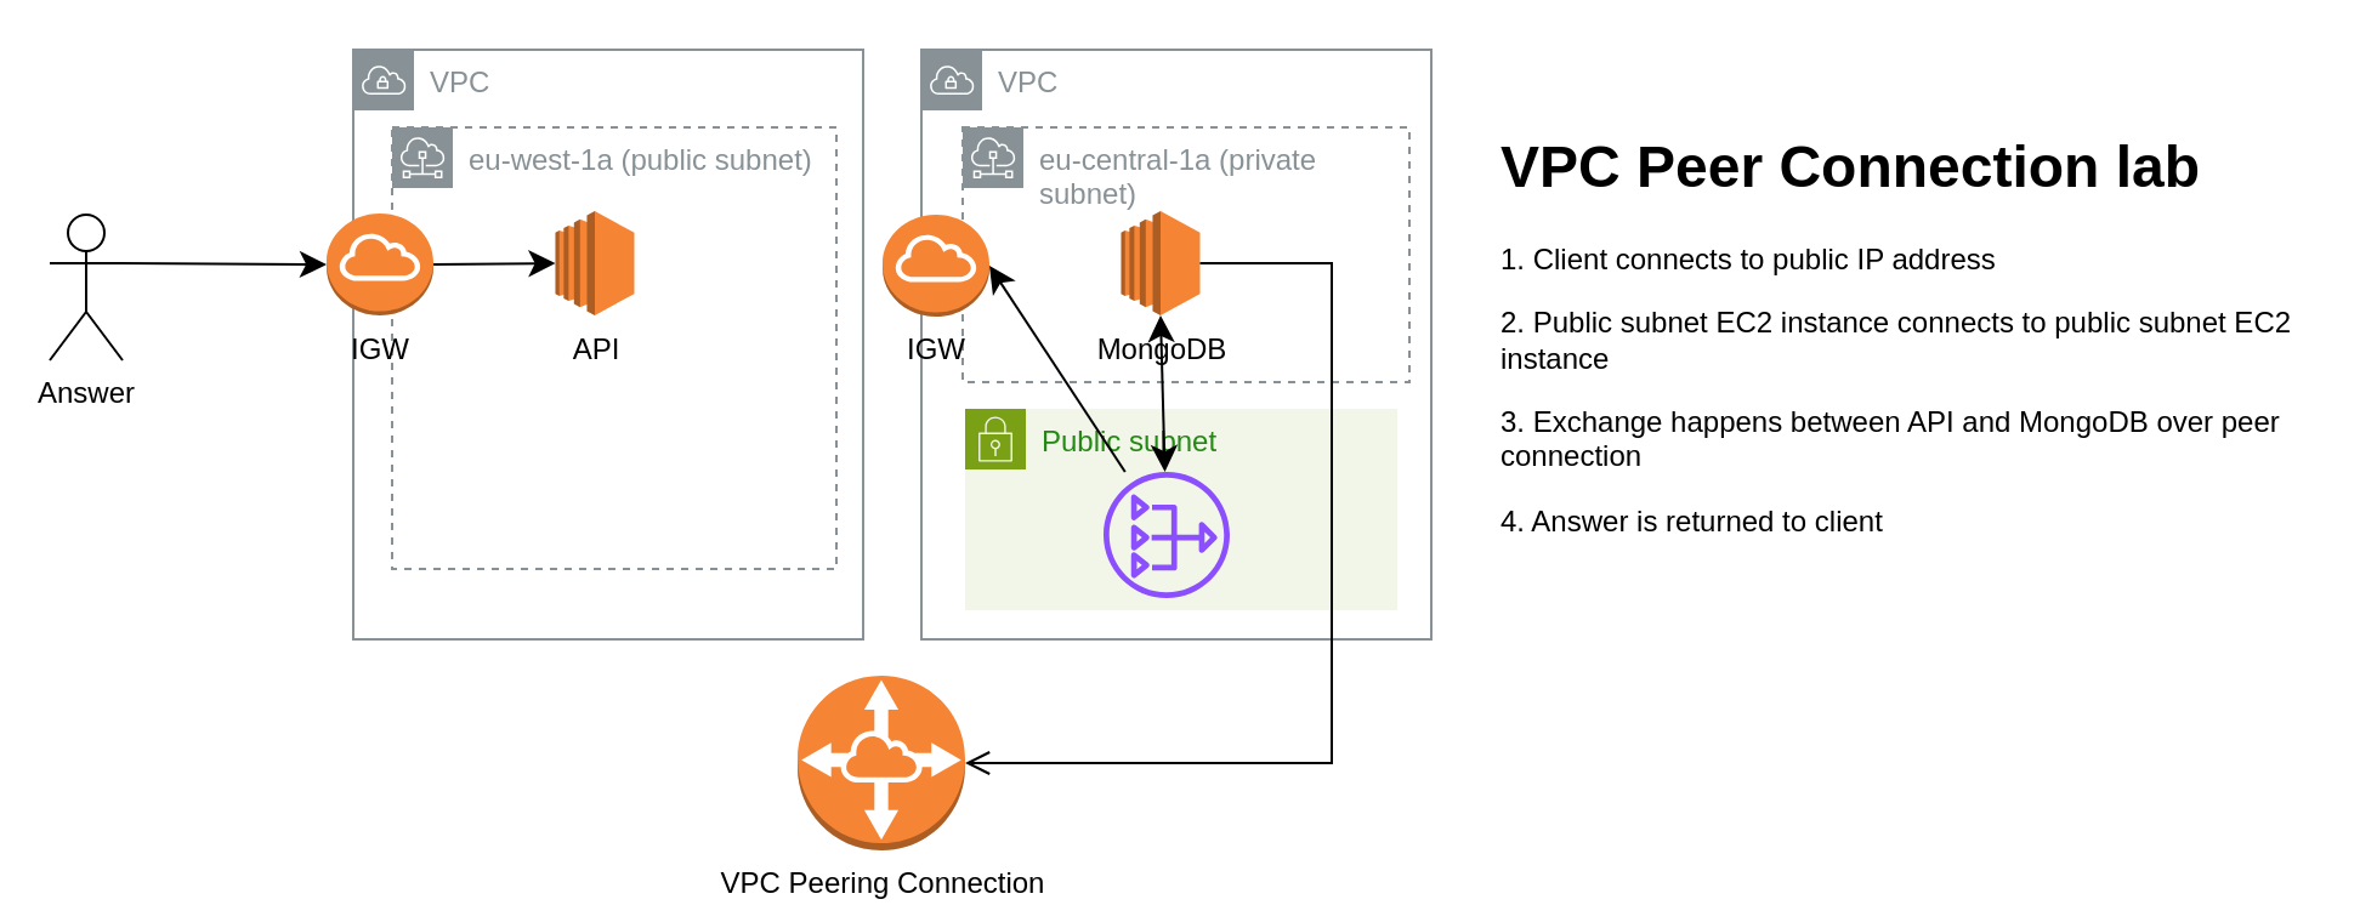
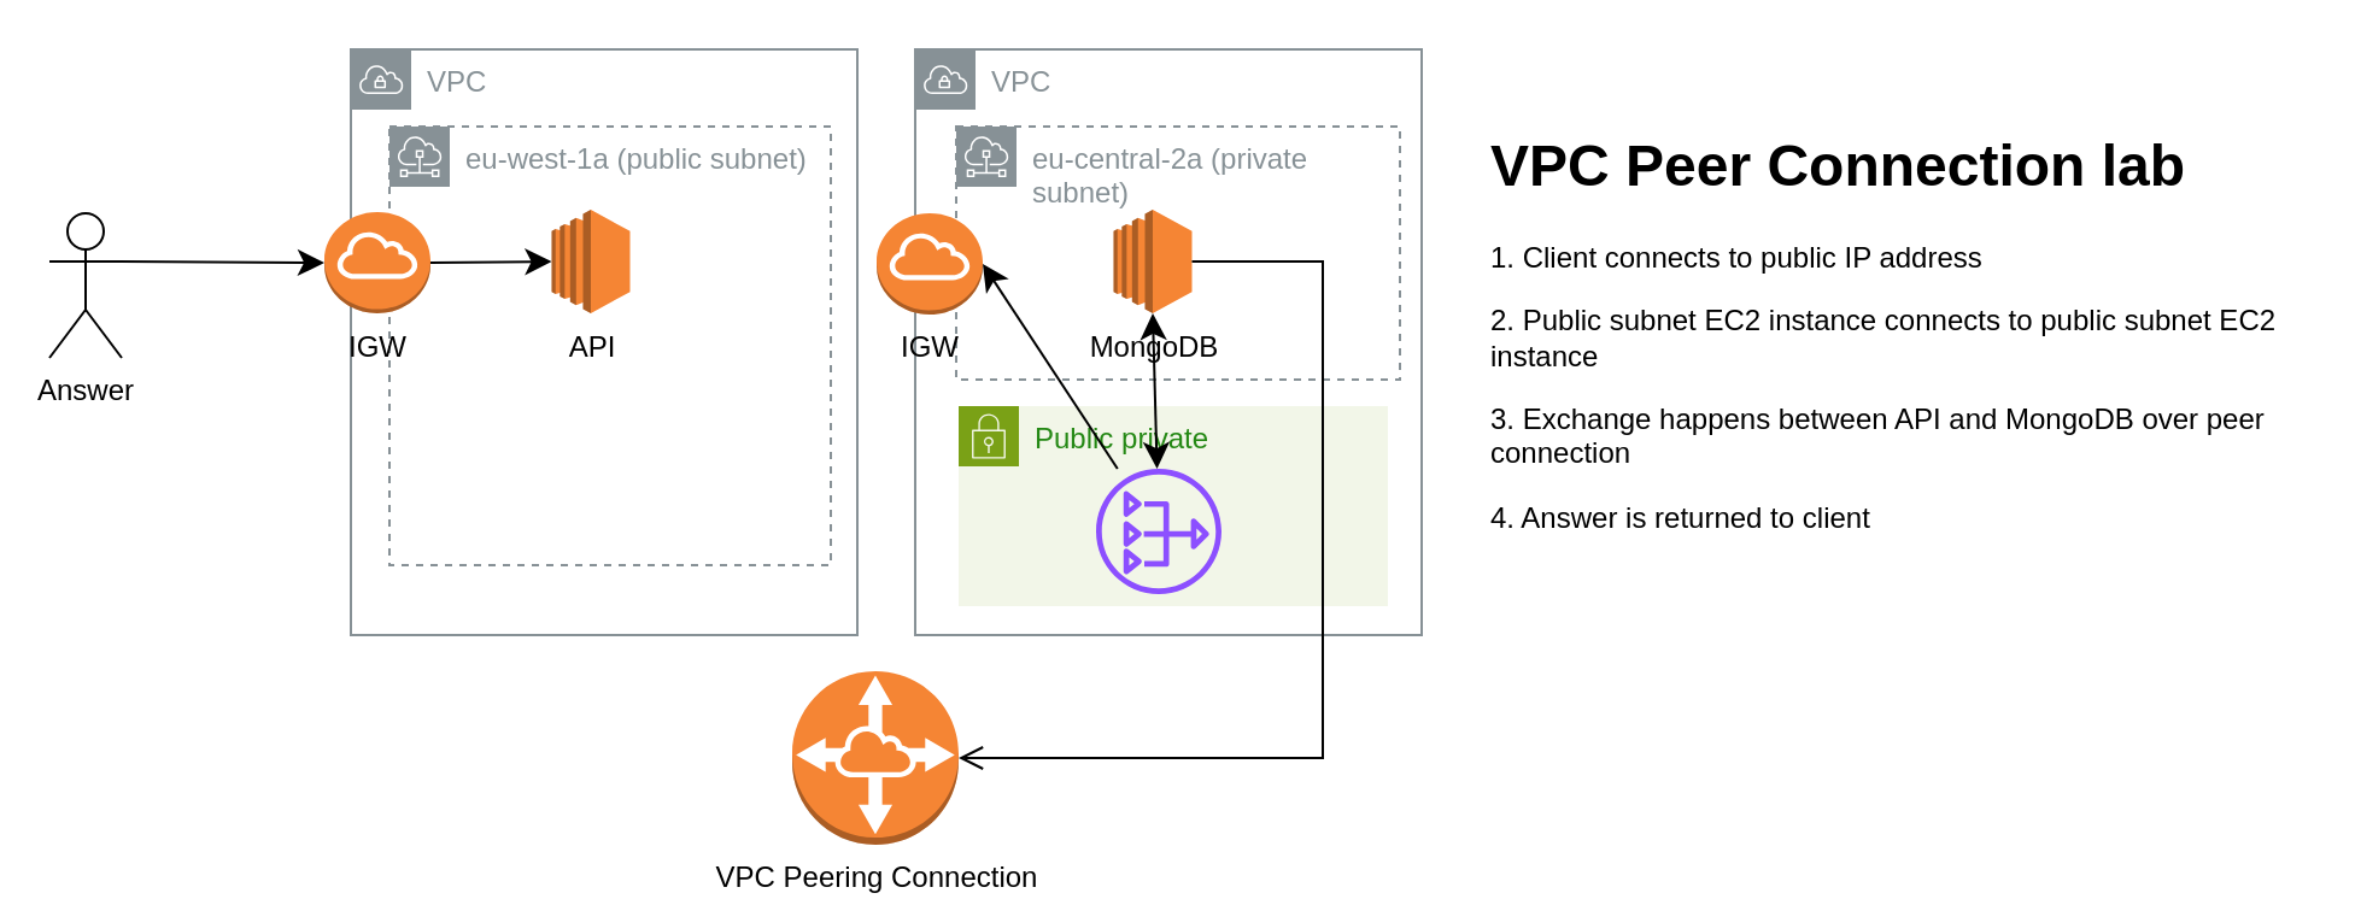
- <mxCell id="3" value="eu-central-1a (private subnet)" style="sketch=0;outlineConnect=0;gradientColor=none;html=1;whiteSpace=wrap;fontSize=12;fontStyle=0;shape=mxgraph.aws4.group;grIcon=mxgraph.aws4.group_subnet;strokeColor=#879196;fillColor=none;verticalAlign=top;align=left;spacingLeft=30;fontColor=#879196;dashed=1;" parent="1" vertex="1"><mxGeometry x="396" y="52" width="184" height="105" as="geometry" /></mxCell>
+ <mxCell id="3" value="eu-central-2a (private subnet)" style="sketch=0;outlineConnect=0;gradientColor=none;html=1;whiteSpace=wrap;fontSize=12;fontStyle=0;shape=mxgraph.aws4.group;grIcon=mxgraph.aws4.group_subnet;strokeColor=#879196;fillColor=none;verticalAlign=top;align=left;spacingLeft=30;fontColor=#879196;dashed=1;" parent="1" vertex="1"><mxGeometry x="396" y="52" width="184" height="105" as="geometry" /></mxCell>
- <mxCell id="14" value="Public subnet" style="points=[[0,0],[0.25,0],[0.5,0],[0.75,0],[1,0],[1,0.25],[1,0.5],[1,0.75],[1,1],[0.75,1],[0.5,1],[0.25,1],[0,1],[0,0.75],[0,0.5],[0,0.25]];outlineConnect=0;gradientColor=none;html=1;whiteSpace=wrap;fontSize=12;fontStyle=0;container=1;pointerEvents=0;collapsible=0;recursiveResize=0;shape=mxgraph.aws4.group;grIcon=mxgraph.aws4.group_security_group;grStroke=0;strokeColor=#7AA116;fillColor=#F2F6E8;verticalAlign=top;align=left;spacingLeft=30;fontColor=#248814;dashed=0;" vertex="1" parent="1"><mxGeometry x="397" y="168" width="178" height="83" as="geometry" /></mxCell>
+ <mxCell id="14" value="Public private" style="points=[[0,0],[0.25,0],[0.5,0],[0.75,0],[1,0],[1,0.25],[1,0.5],[1,0.75],[1,1],[0.75,1],[0.5,1],[0.25,1],[0,1],[0,0.75],[0,0.5],[0,0.25]];outlineConnect=0;gradientColor=none;html=1;whiteSpace=wrap;fontSize=12;fontStyle=0;container=1;pointerEvents=0;collapsible=0;recursiveResize=0;shape=mxgraph.aws4.group;grIcon=mxgraph.aws4.group_security_group;grStroke=0;strokeColor=#7AA116;fillColor=#F2F6E8;verticalAlign=top;align=left;spacingLeft=30;fontColor=#248814;dashed=0;" vertex="1" parent="1"><mxGeometry x="397" y="168" width="178" height="83" as="geometry" /></mxCell>
